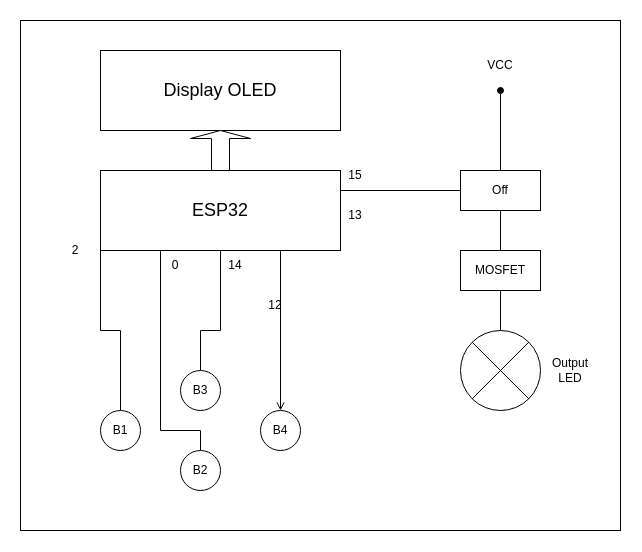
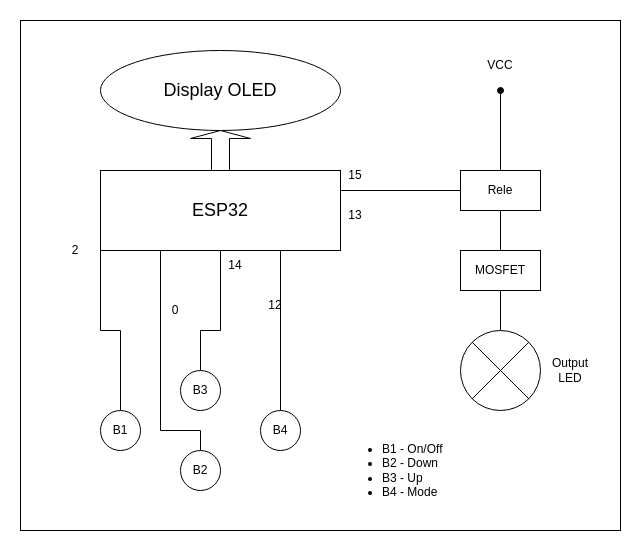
- <mxCell id="5" value="&lt;font style=&quot;font-size: 18px;&quot;&gt;Display OLED&lt;/font&gt;" style="rounded=0;whiteSpace=wrap;html=1;" vertex="1" parent="1"><mxGeometry x="100" y="50" width="240" height="80" as="geometry" /></mxCell>
+ <mxCell id="5" value="&lt;font style=&quot;font-size: 18px;&quot;&gt;Display OLED&lt;/font&gt;" style="ellipse;whiteSpace=wrap;html=1;" vertex="1" parent="1"><mxGeometry x="100" y="50" width="240" height="80" as="geometry" /></mxCell>
- <mxCell id="16" value="Off" style="rounded=0;whiteSpace=wrap;html=1;" vertex="1" parent="1"><mxGeometry x="460" y="170" width="80" height="40" as="geometry" /></mxCell>
+ <mxCell id="16" value="Rele" style="rounded=0;whiteSpace=wrap;html=1;" vertex="1" parent="1"><mxGeometry x="460" y="170" width="80" height="40" as="geometry" /></mxCell>
- <mxCell id="26" value="0" style="text;html=1;align=center;verticalAlign=middle;whiteSpace=wrap;rounded=0;" vertex="1" parent="1"><mxGeometry x="160" y="250" width="30" height="30" as="geometry" /></mxCell>
+ <mxCell id="26" value="0" style="text;html=1;align=center;verticalAlign=middle;whiteSpace=wrap;rounded=0;" vertex="1" parent="1"><mxGeometry x="160" y="295" width="30" height="30" as="geometry" /></mxCell>
- <mxCell id="12" style="edgeStyle=orthogonalEdgeStyle;rounded=0;orthogonalLoop=1;jettySize=auto;html=1;exitX=0.75;exitY=1;exitDx=0;exitDy=0;endArrow=open;endFill=0;" edge="1" parent="1" source="13" target="10"><mxGeometry relative="1" as="geometry" /></mxCell>
+ <mxCell id="12" style="edgeStyle=orthogonalEdgeStyle;rounded=0;orthogonalLoop=1;jettySize=auto;html=1;exitX=0.75;exitY=1;exitDx=0;exitDy=0;endArrow=none;endFill=0;" edge="1" parent="1" source="13" target="10"><mxGeometry relative="1" as="geometry" /></mxCell>
+ <mxCell id="29" value="&lt;ul&gt;&lt;li&gt;B1 - On/Off&lt;/li&gt;&lt;li&gt;B2 - Down&lt;br&gt;&lt;/li&gt;&lt;li&gt;B3 - Up&lt;/li&gt;&lt;li&gt;B4 - Mode&lt;/li&gt;&lt;/ul&gt;" style="text;html=1;align=left;verticalAlign=middle;whiteSpace=wrap;rounded=0;" vertex="1" parent="1"><mxGeometry x="340" y="420" width="260" height="100" as="geometry" /></mxCell>
